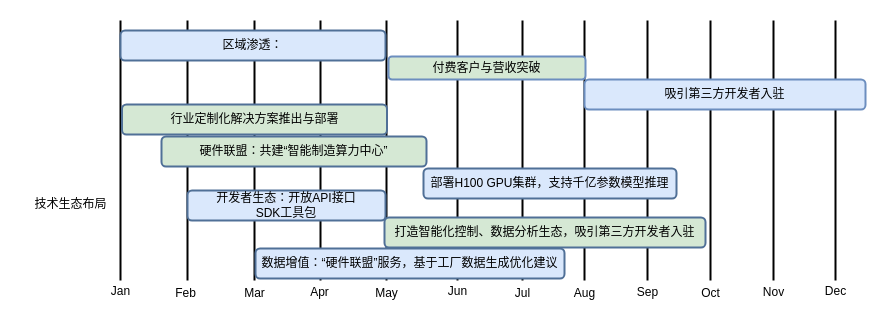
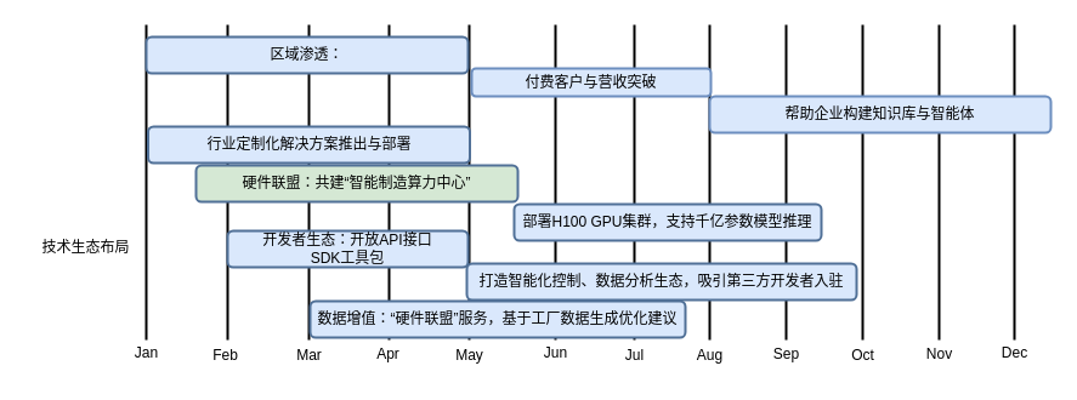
- <mxCell id="28" value="付费客户与营收突破" style="rounded=1;whiteSpace=wrap;html=1;strokeWidth=2;strokeColor=#6c8ebf;fillColor=#d5e8d4;" vertex="1" parent="1"><mxGeometry x="388" y="56" width="197" height="23" as="geometry" /></mxCell>
+ <mxCell id="28" value="付费客户与营收突破" style="rounded=1;whiteSpace=wrap;html=1;strokeWidth=2;strokeColor=#6c8ebf;fillColor=#dae8fc;" vertex="1" parent="1"><mxGeometry x="388" y="56" width="197" height="23" as="geometry" /></mxCell>
- <mxCell id="29" value="吸引第三方开发者入驻" style="rounded=1;whiteSpace=wrap;html=1;strokeWidth=2;strokeColor=#6c8ebf;fillColor=#dae8fc;" vertex="1" parent="1"><mxGeometry x="584" y="79" width="281" height="30" as="geometry" /></mxCell>
+ <mxCell id="29" value="帮助企业构建知识库与智能体" style="rounded=1;whiteSpace=wrap;html=1;strokeWidth=2;strokeColor=#6c8ebf;fillColor=#dae8fc;" vertex="1" parent="1"><mxGeometry x="584" y="79" width="281" height="30" as="geometry" /></mxCell>
- <mxCell id="30" value="行业定制化解决方案推出与部署" style="rounded=1;whiteSpace=wrap;html=1;fillColor=#d5e8d4;strokeColor=#507097;strokeWidth=2;" vertex="1" parent="1"><mxGeometry x="121.5" y="104" width="265" height="30" as="geometry" /></mxCell>
+ <mxCell id="30" value="行业定制化解决方案推出与部署" style="rounded=1;whiteSpace=wrap;html=1;fillColor=#dae8fc;strokeColor=#507097;strokeWidth=2;" vertex="1" parent="1"><mxGeometry x="121.5" y="104" width="265" height="30" as="geometry" /></mxCell>
- <mxCell id="34" value="打造智能化控制、数据分析生态，吸引第三方开发者入驻" style="rounded=1;whiteSpace=wrap;html=1;strokeWidth=2;fillColor=#d5e8d4;strokeColor=#507097;" vertex="1" parent="1"><mxGeometry x="384" y="217" width="321" height="30" as="geometry" /></mxCell>
+ <mxCell id="34" value="打造智能化控制、数据分析生态，吸引第三方开发者入驻" style="rounded=1;whiteSpace=wrap;html=1;strokeWidth=2;fillColor=#dae8fc;strokeColor=#507097;" vertex="1" parent="1"><mxGeometry x="384" y="217" width="321" height="30" as="geometry" /></mxCell>
